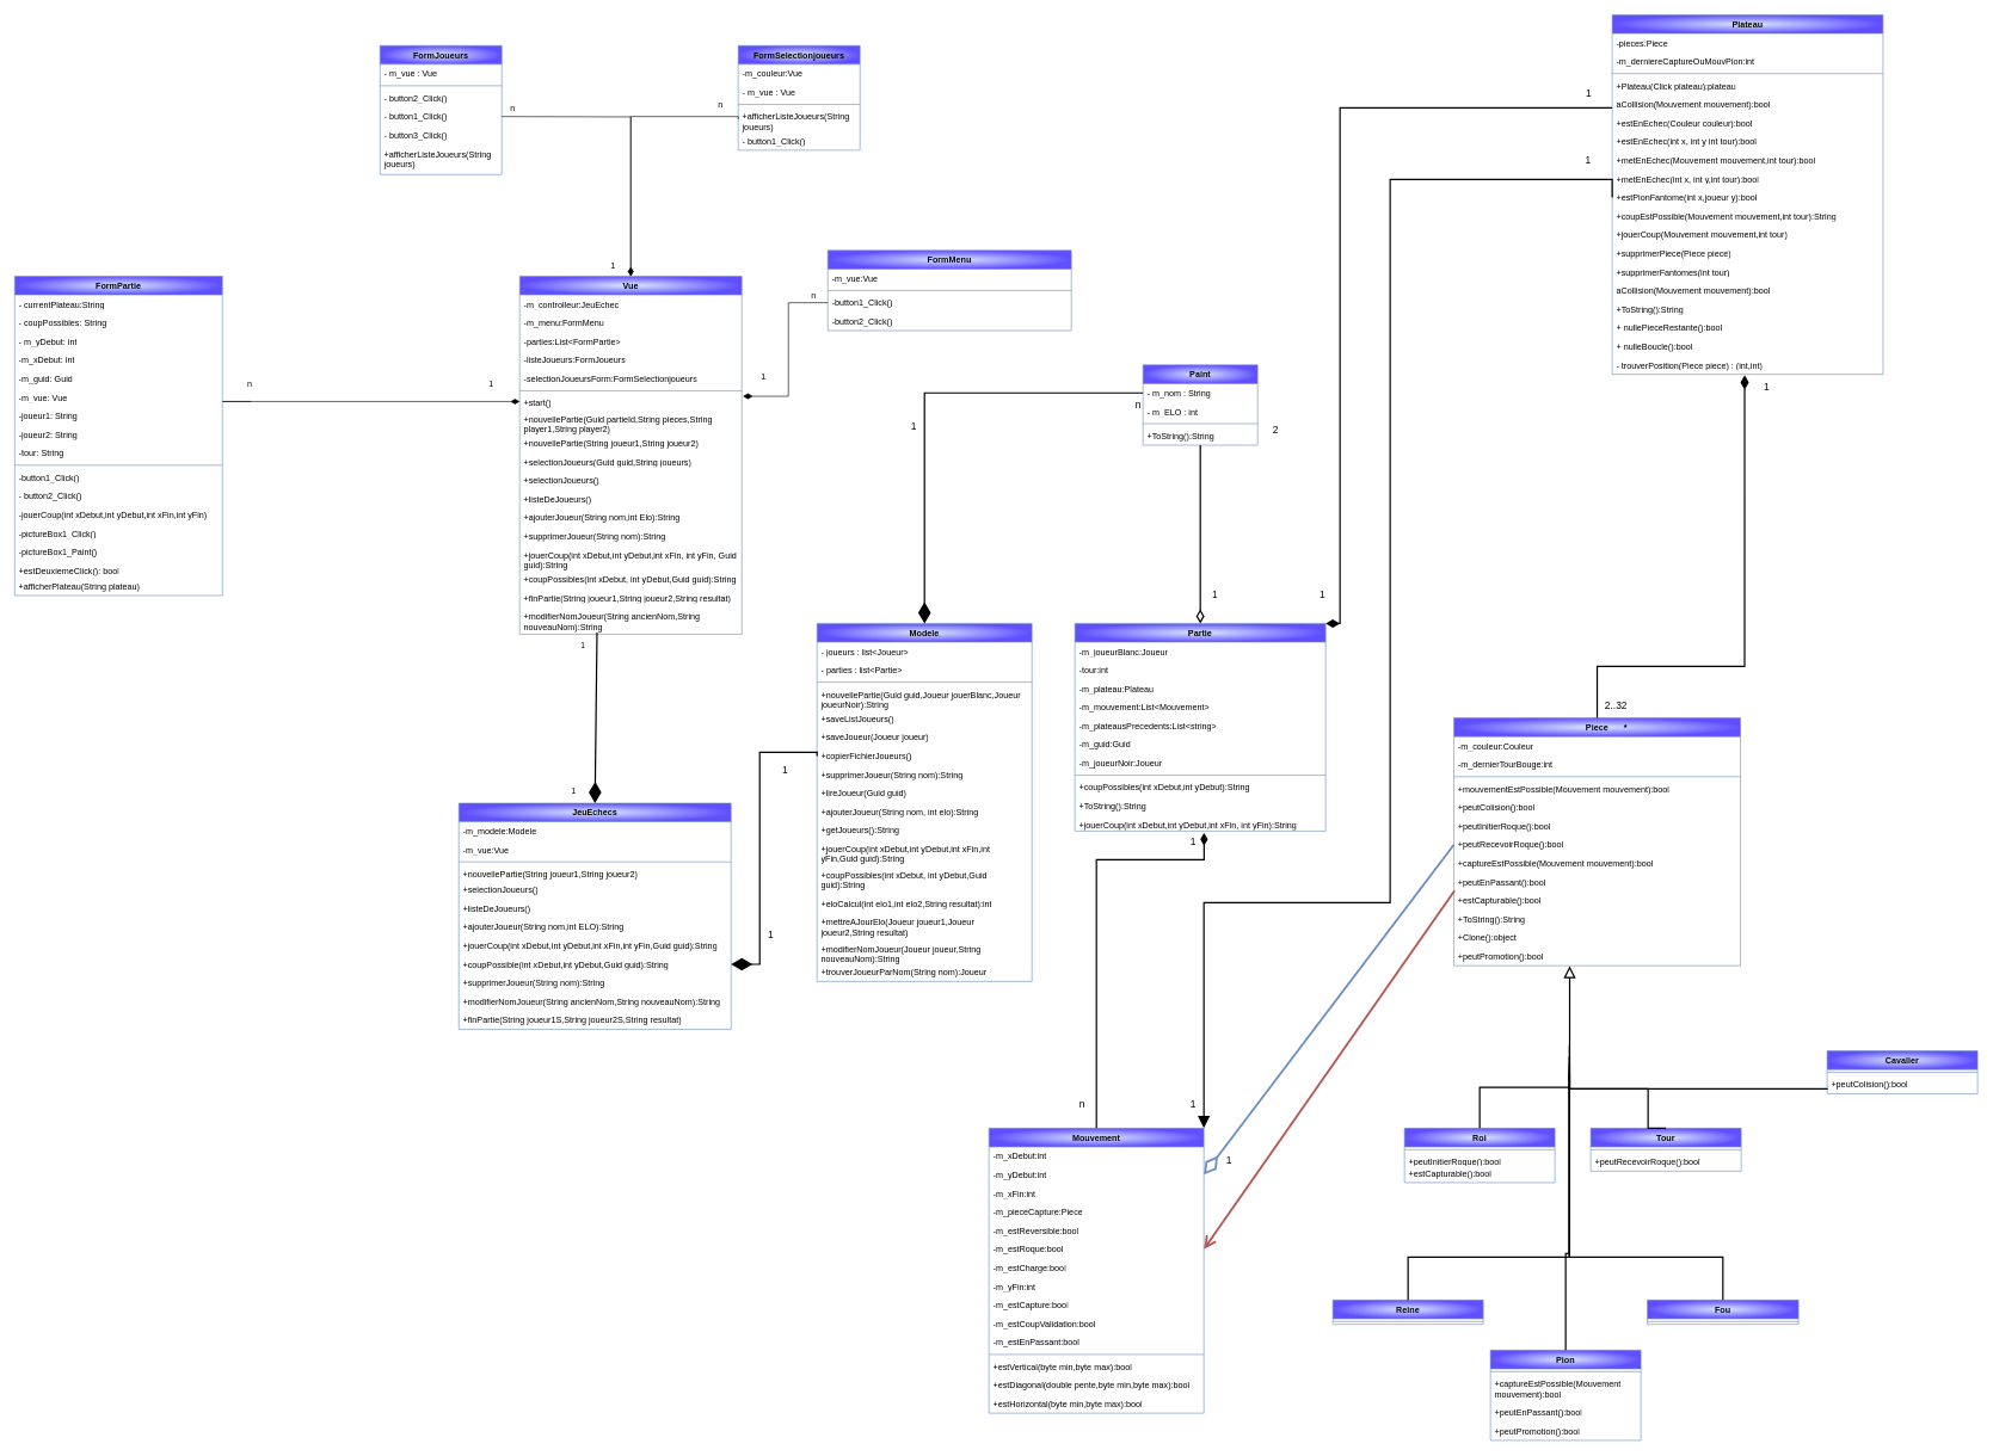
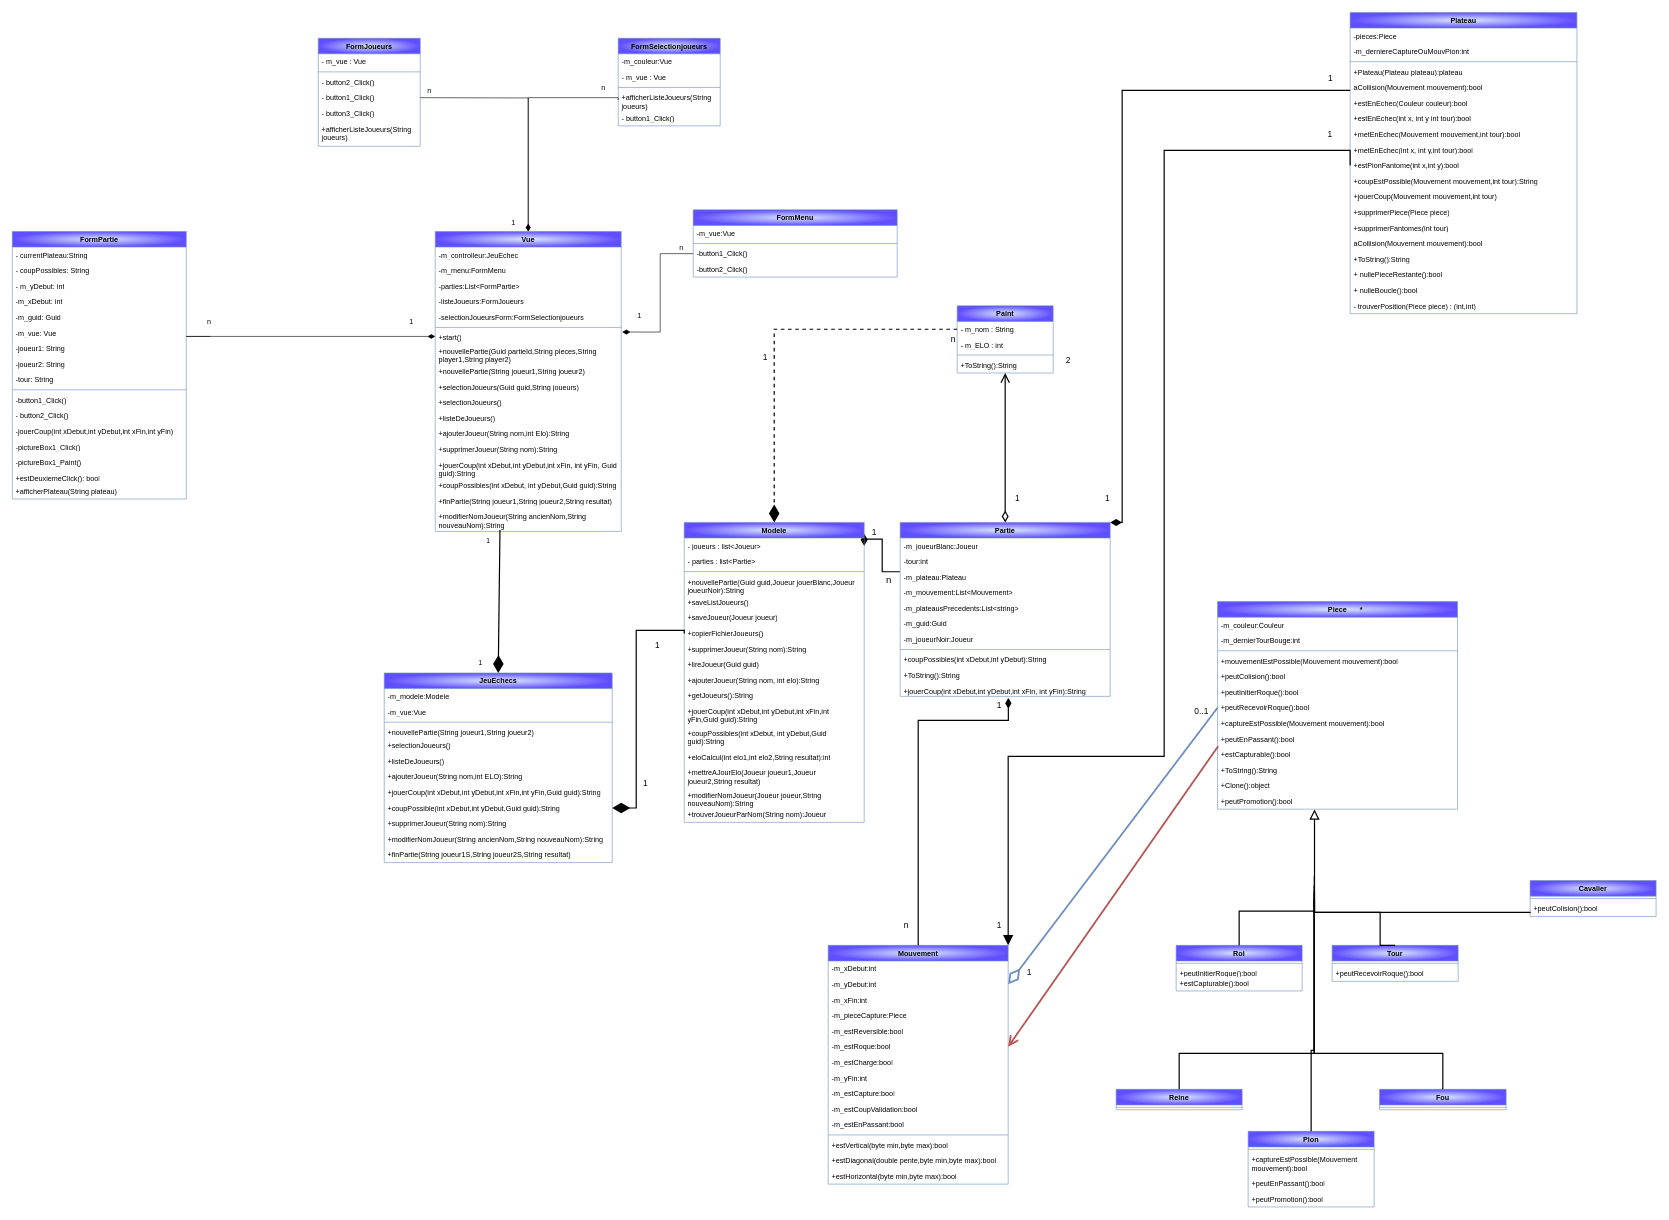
- <mxCell id="31" value="+Plateau(Click plateau):plateau" style="text;strokeColor=none;fillColor=none;align=left;verticalAlign=top;spacingLeft=4;spacingRight=4;overflow=hidden;rotatable=0;points=[[0,0.5],[1,0.5]];portConstraint=eastwest;whiteSpace=wrap;html=1;" vertex="1" parent="27"><mxGeometry y="86" width="378" height="26" as="geometry" /></mxCell>
+ <mxCell id="31" value="+Plateau(Plateau plateau):plateau" style="text;strokeColor=none;fillColor=none;align=left;verticalAlign=top;spacingLeft=4;spacingRight=4;overflow=hidden;rotatable=0;points=[[0,0.5],[1,0.5]];portConstraint=eastwest;whiteSpace=wrap;html=1;" vertex="1" parent="27"><mxGeometry y="86" width="378" height="26" as="geometry" /></mxCell>
- <mxCell id="37" value="+estPionFantome(int x,joueur y):bool" style="text;strokeColor=none;fillColor=none;align=left;verticalAlign=top;spacingLeft=4;spacingRight=4;overflow=hidden;rotatable=0;points=[[0,0.5],[1,0.5]];portConstraint=eastwest;whiteSpace=wrap;html=1;" parent="27" vertex="1"><mxGeometry y="242" width="378" height="26" as="geometry" /></mxCell>
+ <mxCell id="37" value="+estPionFantome(int x,int y):bool" style="text;strokeColor=none;fillColor=none;align=left;verticalAlign=top;spacingLeft=4;spacingRight=4;overflow=hidden;rotatable=0;points=[[0,0.5],[1,0.5]];portConstraint=eastwest;whiteSpace=wrap;html=1;" parent="27" vertex="1"><mxGeometry y="242" width="378" height="26" as="geometry" /></mxCell>
- <mxCell id="114" value="" style="endArrow=diamondThin;endFill=1;endSize=24;html=1;rounded=0;entryX=0.5;entryY=0;entryDx=0;entryDy=0;exitX=0;exitY=0.5;exitDx=0;exitDy=0;edgeStyle=orthogonalEdgeStyle;strokeWidth=2;" parent="1" source="63" target="93" edge="1"><mxGeometry width="160" relative="1" as="geometry"><mxPoint x="1240" y="1170" as="sourcePoint" /><mxPoint x="1400" y="1170" as="targetPoint" /></mxGeometry></mxCell>
+ <mxCell id="114" value="" style="endArrow=diamondThin;endFill=1;endSize=24;html=1;rounded=0;entryX=0.5;entryY=0;entryDx=0;entryDy=0;exitX=0;exitY=0.5;exitDx=0;exitDy=0;edgeStyle=orthogonalEdgeStyle;strokeWidth=2;dashed=1;" parent="1" source="63" target="93" edge="1"><mxGeometry width="160" relative="1" as="geometry"><mxPoint x="1240" y="1170" as="sourcePoint" /><mxPoint x="1400" y="1170" as="targetPoint" /></mxGeometry></mxCell>
- <mxCell id="67" value="1" style="endArrow=none;html=1;endSize=12;startArrow=diamondThin;startSize=14;startFill=0;edgeStyle=orthogonalEdgeStyle;align=left;verticalAlign=bottom;rounded=0;strokeWidth=2;fontSize=14;entryX=0.5;entryY=1;entryDx=0;entryDy=0;exitX=0.5;exitY=0;exitDx=0;exitDy=0;" parent="1" source="15" target="62" edge="1"><mxGeometry x="-0.768" y="-15" relative="1" as="geometry"><mxPoint x="1640" y="780" as="sourcePoint" /><mxPoint x="1620.067" y="846" as="targetPoint" /><Array as="points"><mxPoint x="1675" y="690" /><mxPoint x="1675" y="690" /></Array><mxPoint as="offset" /></mxGeometry></mxCell>
+ <mxCell id="67" value="1" style="endArrow=open;html=1;endSize=12;startArrow=diamondThin;startSize=14;startFill=0;edgeStyle=orthogonalEdgeStyle;align=left;verticalAlign=bottom;rounded=0;strokeWidth=2;fontSize=14;entryX=0.5;entryY=1;entryDx=0;entryDy=0;exitX=0.5;exitY=0;exitDx=0;exitDy=0;" parent="1" source="15" target="62" edge="1"><mxGeometry x="-0.768" y="-15" relative="1" as="geometry"><mxPoint x="1640" y="780" as="sourcePoint" /><mxPoint x="1620.067" y="846" as="targetPoint" /><Array as="points"><mxPoint x="1675" y="690" /><mxPoint x="1675" y="690" /></Array><mxPoint as="offset" /></mxGeometry></mxCell>
- <mxCell id="141" value="&lt;font style=&quot;font-size: 14px;&quot;&gt;1&lt;/font&gt;" style="endArrow=none;html=1;endSize=12;startArrow=diamondThin;startSize=14;startFill=1;edgeStyle=orthogonalEdgeStyle;align=left;verticalAlign=bottom;rounded=0;strokeWidth=2;entryX=0.5;entryY=0;entryDx=0;entryDy=0;exitX=0.489;exitY=1.051;exitDx=0;exitDy=0;exitPerimeter=0;" parent="1" source="46" target="47" edge="1"><mxGeometry x="-0.922" y="25" relative="1" as="geometry"><mxPoint x="2439" y="560" as="sourcePoint" /><mxPoint x="2560" y="1120" as="targetPoint" /><Array as="points"><mxPoint x="2435" y="930" /><mxPoint x="2229" y="930" /></Array><mxPoint as="offset" /></mxGeometry></mxCell>
+ <mxCell id="71" value="&lt;font style=&quot;font-size: 14px;&quot;&gt;1&lt;/font&gt;" style="endArrow=none;html=1;endSize=12;startArrow=diamondThin;startSize=14;startFill=1;edgeStyle=orthogonalEdgeStyle;align=left;verticalAlign=bottom;rounded=0;entryX=-0.002;entryY=0.163;entryDx=0;entryDy=0;strokeWidth=2;exitX=1;exitY=0.5;exitDx=0;exitDy=0;entryPerimeter=0;" parent="1" source="94" target="18" edge="1"><mxGeometry x="-0.815" y="-10" relative="1" as="geometry"><mxPoint x="1470" y="900" as="sourcePoint" /><mxPoint x="1482" y="963" as="targetPoint" /><Array as="points"><mxPoint x="1440" y="898" /><mxPoint x="1470" y="898" /><mxPoint x="1470" y="953" /><mxPoint x="1499" y="953" /></Array><mxPoint x="10" y="-10" as="offset" /></mxGeometry></mxCell>
+ <mxCell id="72" value="n" style="edgeLabel;html=1;align=center;verticalAlign=middle;resizable=0;points=[];fontSize=16;" parent="71" vertex="1" connectable="0"><mxGeometry x="0.644" y="-2" relative="1" as="geometry"><mxPoint x="4" y="11" as="offset" /></mxGeometry></mxCell>
- <mxCell id="61" value="2..32" style="text;html=1;align=center;verticalAlign=middle;resizable=0;points=[];autosize=1;strokeColor=none;fillColor=none;fontSize=14;" parent="1" vertex="1"><mxGeometry x="2230" y="970" width="50" height="30" as="geometry" /></mxCell>
+ <mxCell id="140" value="0..1" style="text;html=1;align=center;verticalAlign=middle;resizable=0;points=[];autosize=1;strokeColor=none;fillColor=none;fontSize=14;" parent="1" vertex="1"><mxGeometry x="1977" y="1170" width="50" height="30" as="geometry" /></mxCell>
